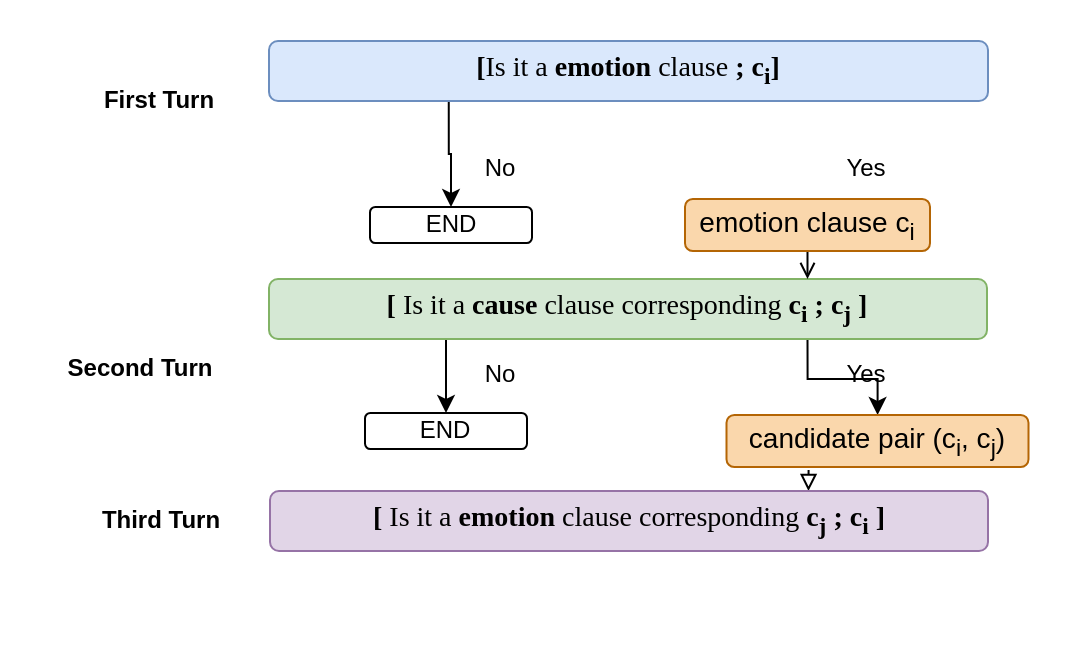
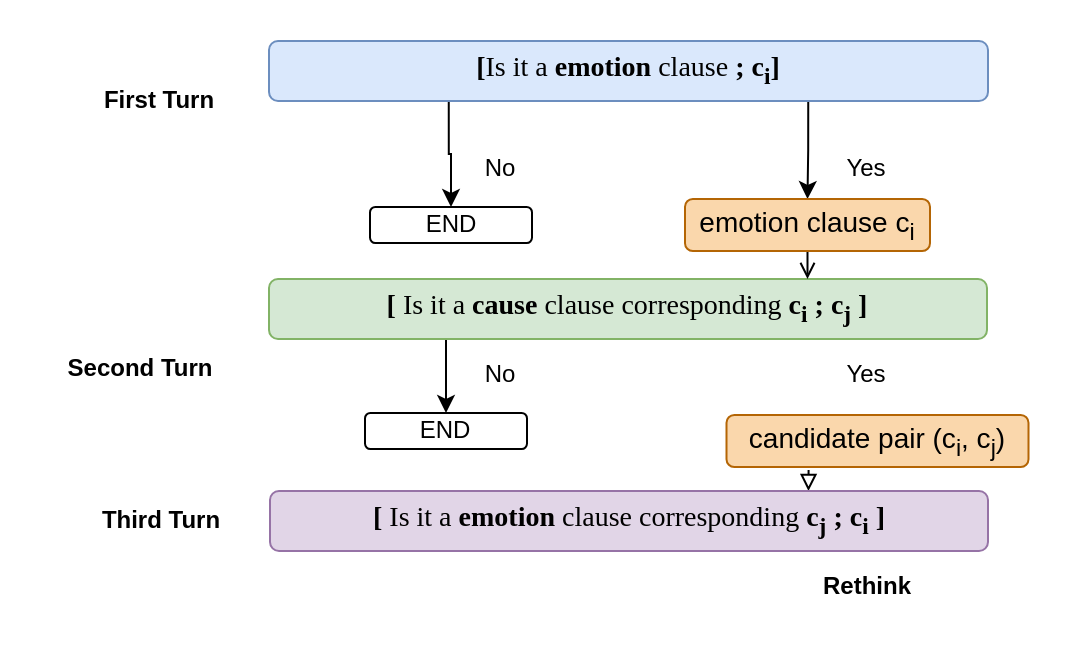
+ <mxCell id="3" style="edgeStyle=orthogonalEdgeStyle;rounded=0;orthogonalLoop=1;jettySize=auto;html=1;exitX=0.75;exitY=1;exitDx=0;exitDy=0;entryX=0.5;entryY=0;entryDx=0;entryDy=0;" edge="1" parent="1" source="4" target="10"><mxGeometry relative="1" as="geometry" /></mxCell>
- <mxCell id="7" style="edgeStyle=orthogonalEdgeStyle;rounded=0;orthogonalLoop=1;jettySize=auto;html=1;exitX=0.75;exitY=1;exitDx=0;exitDy=0;" edge="1" parent="1" source="8" target="13"><mxGeometry relative="1" as="geometry" /></mxCell>
+ <mxCell id="20" value="&lt;b&gt;Rethink&lt;/b&gt;" style="text;html=1;strokeColor=none;fillColor=none;align=center;verticalAlign=middle;whiteSpace=wrap;rounded=0;" vertex="1" parent="1"><mxGeometry x="405.63" y="283" width="54.75" height="20" as="geometry" /></mxCell>
